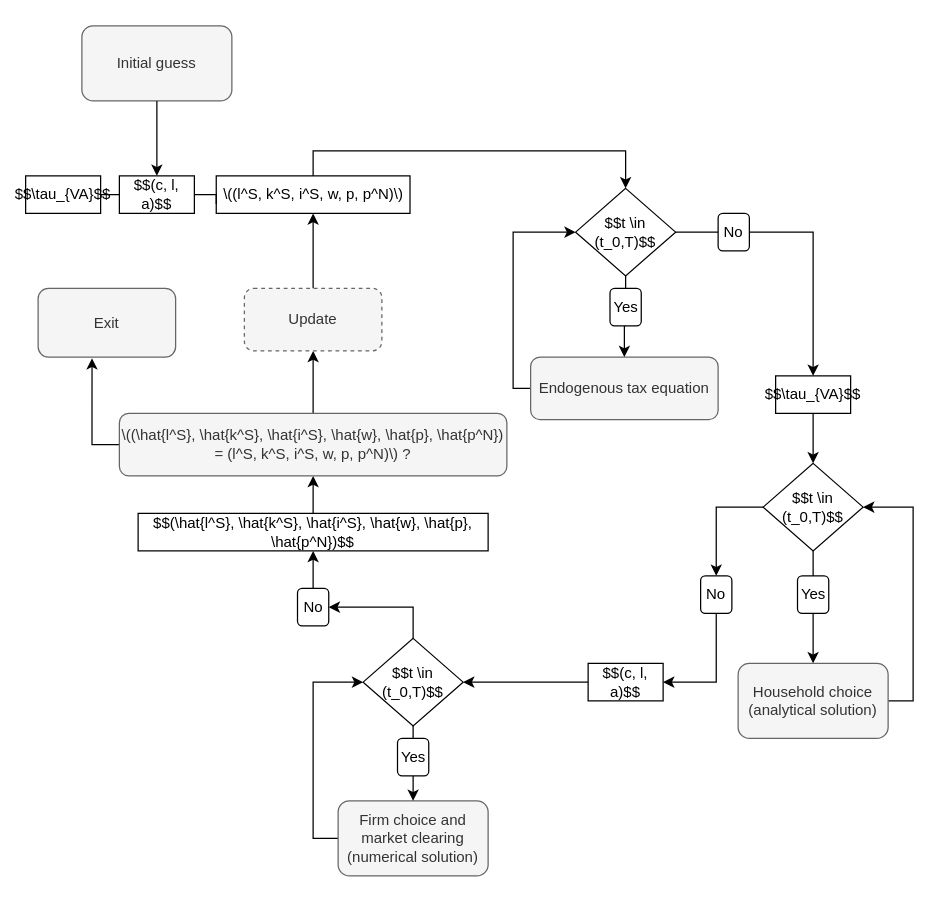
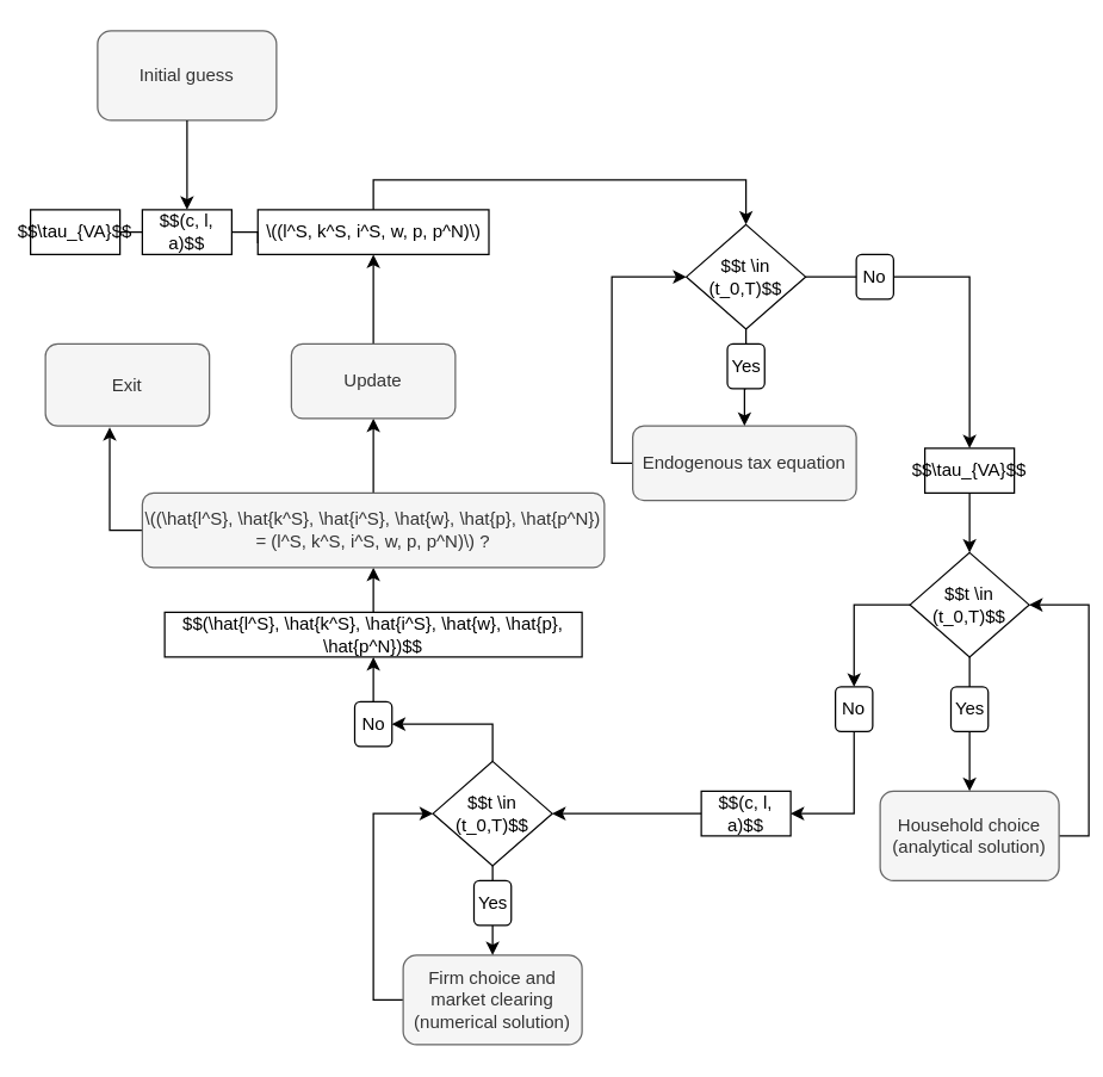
- <mxCell id="27" value="Update" style="rounded=1;whiteSpace=wrap;html=1;shadow=0;glass=0;sketch=0;fillColor=#f5f5f5;fontColor=#333333;strokeColor=#666666;dashed=1;" vertex="1" parent="1"><mxGeometry x="195" y="230" width="110" height="50" as="geometry" /></mxCell>
+ <mxCell id="27" value="Update" style="rounded=1;whiteSpace=wrap;html=1;shadow=0;glass=0;sketch=0;fillColor=#f5f5f5;fontColor=#333333;strokeColor=#666666;" vertex="1" parent="1"><mxGeometry x="195" y="230" width="110" height="50" as="geometry" /></mxCell>
